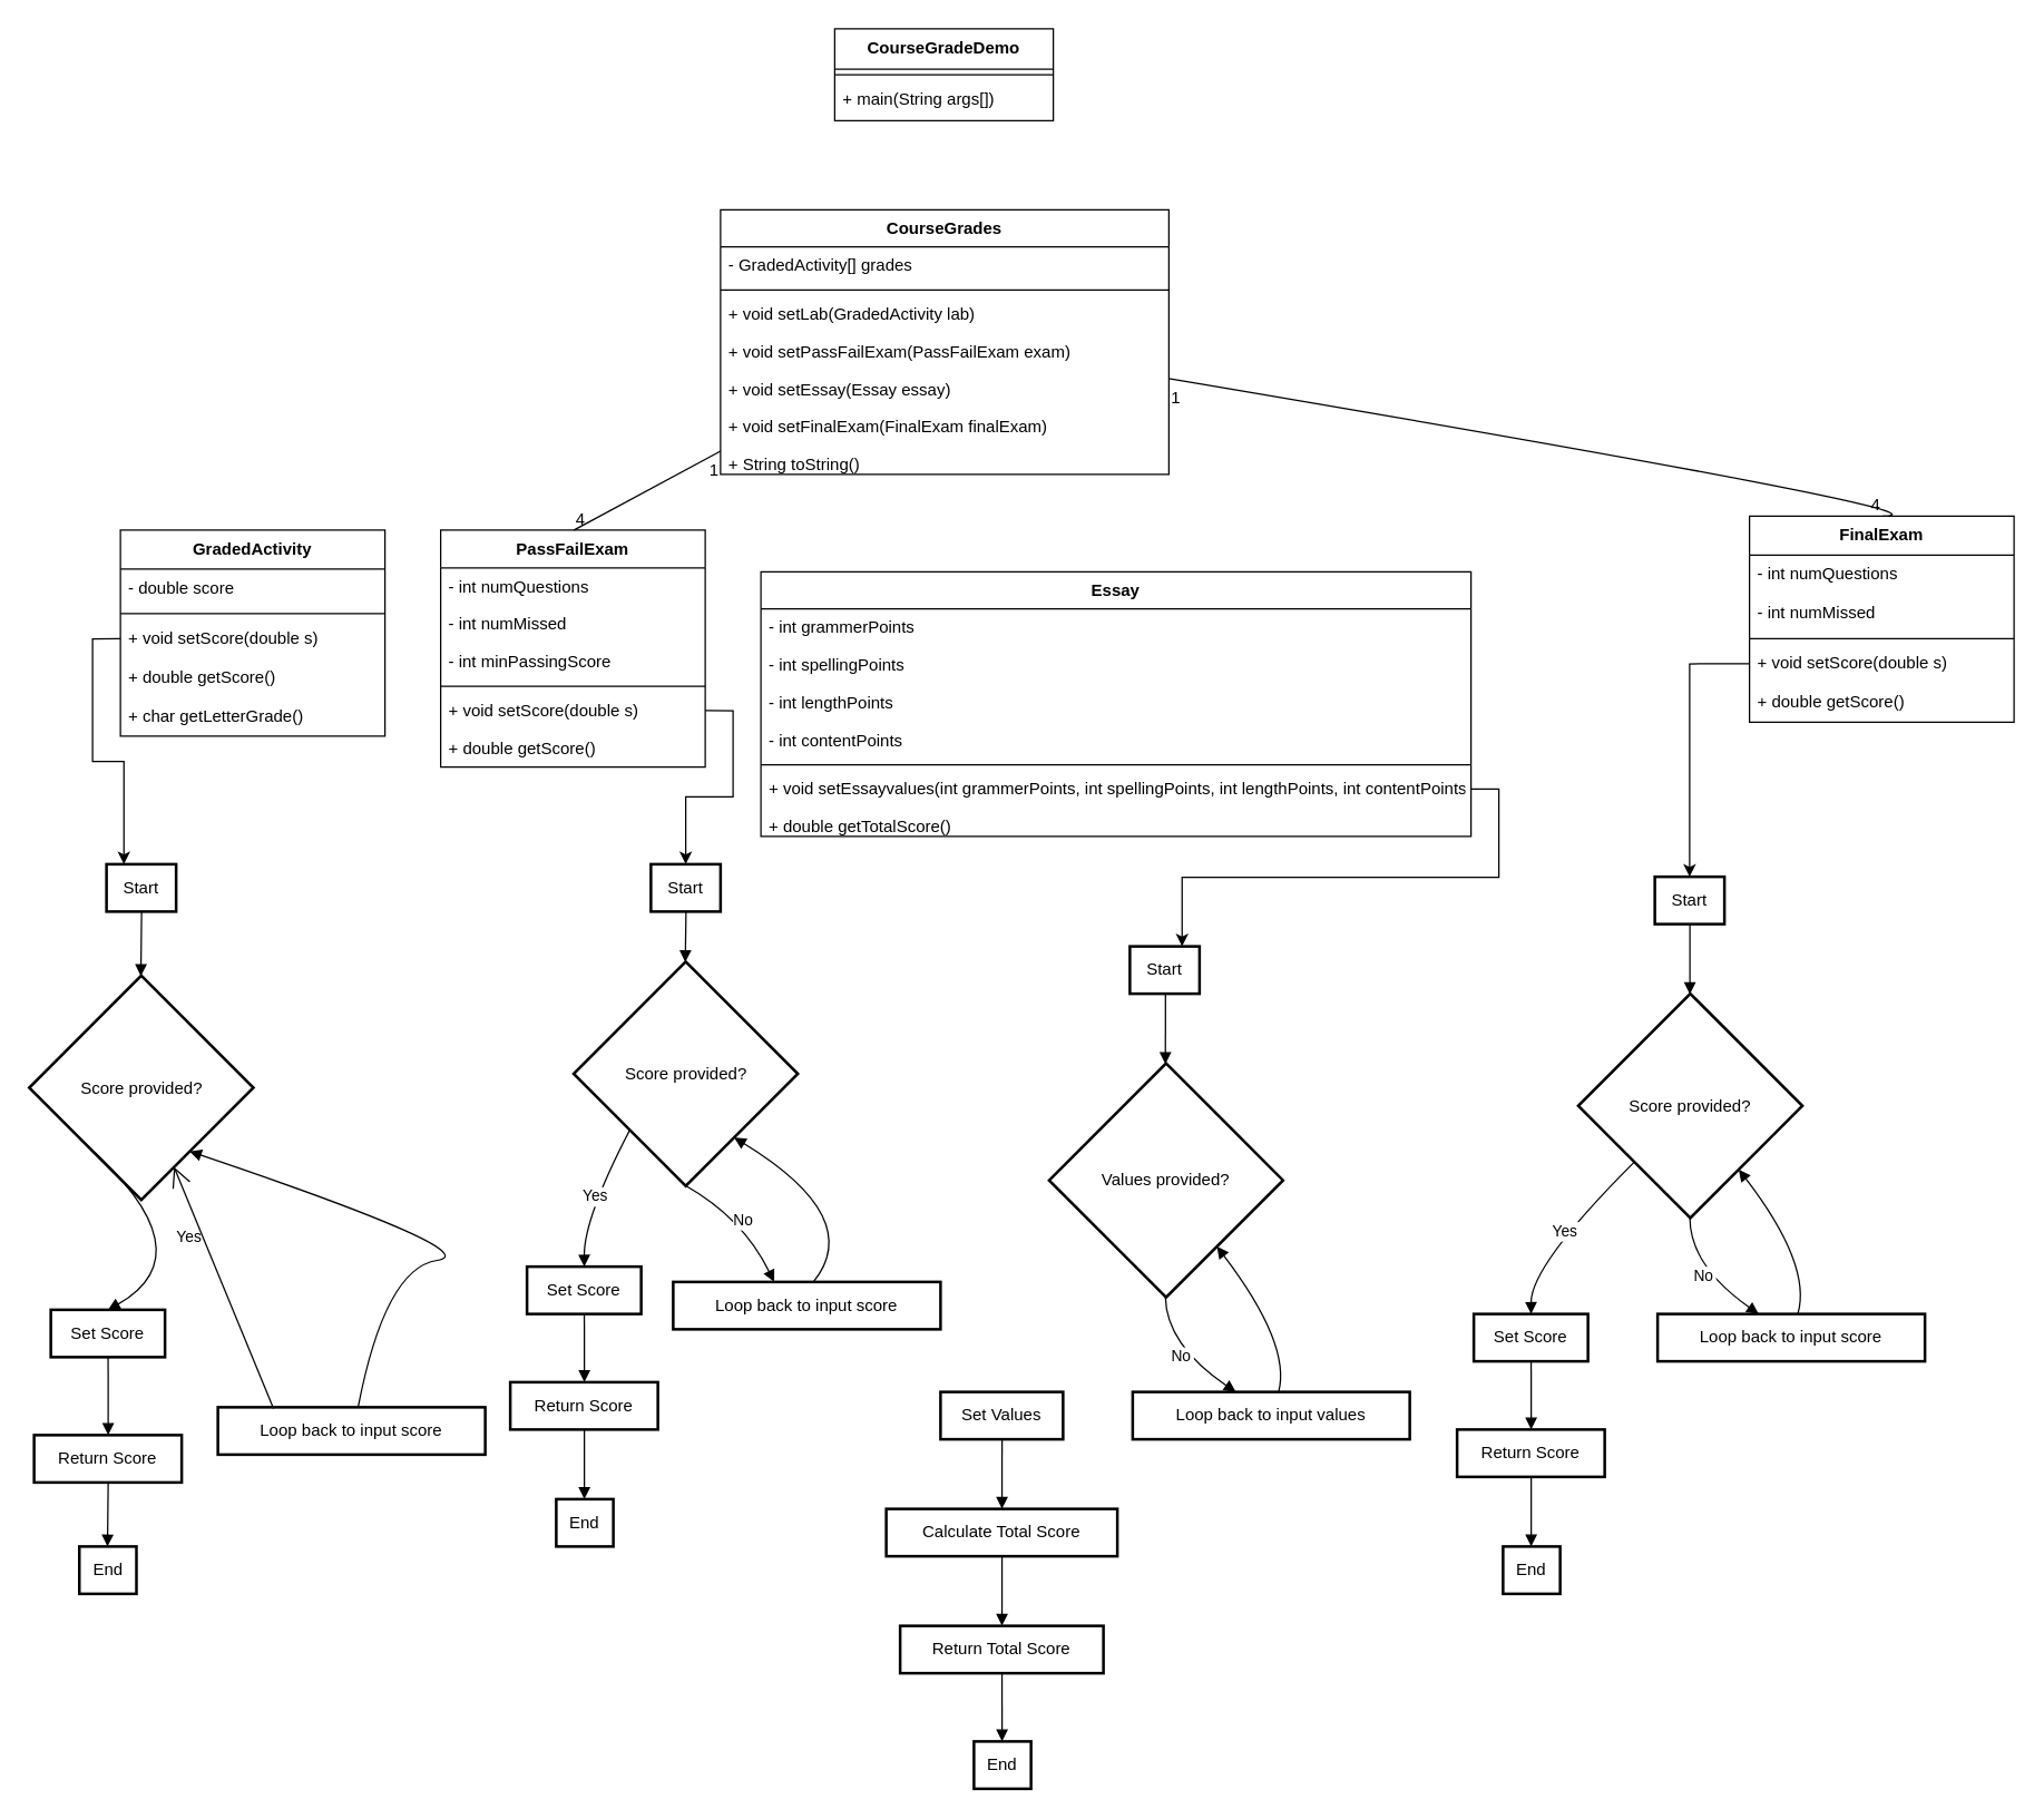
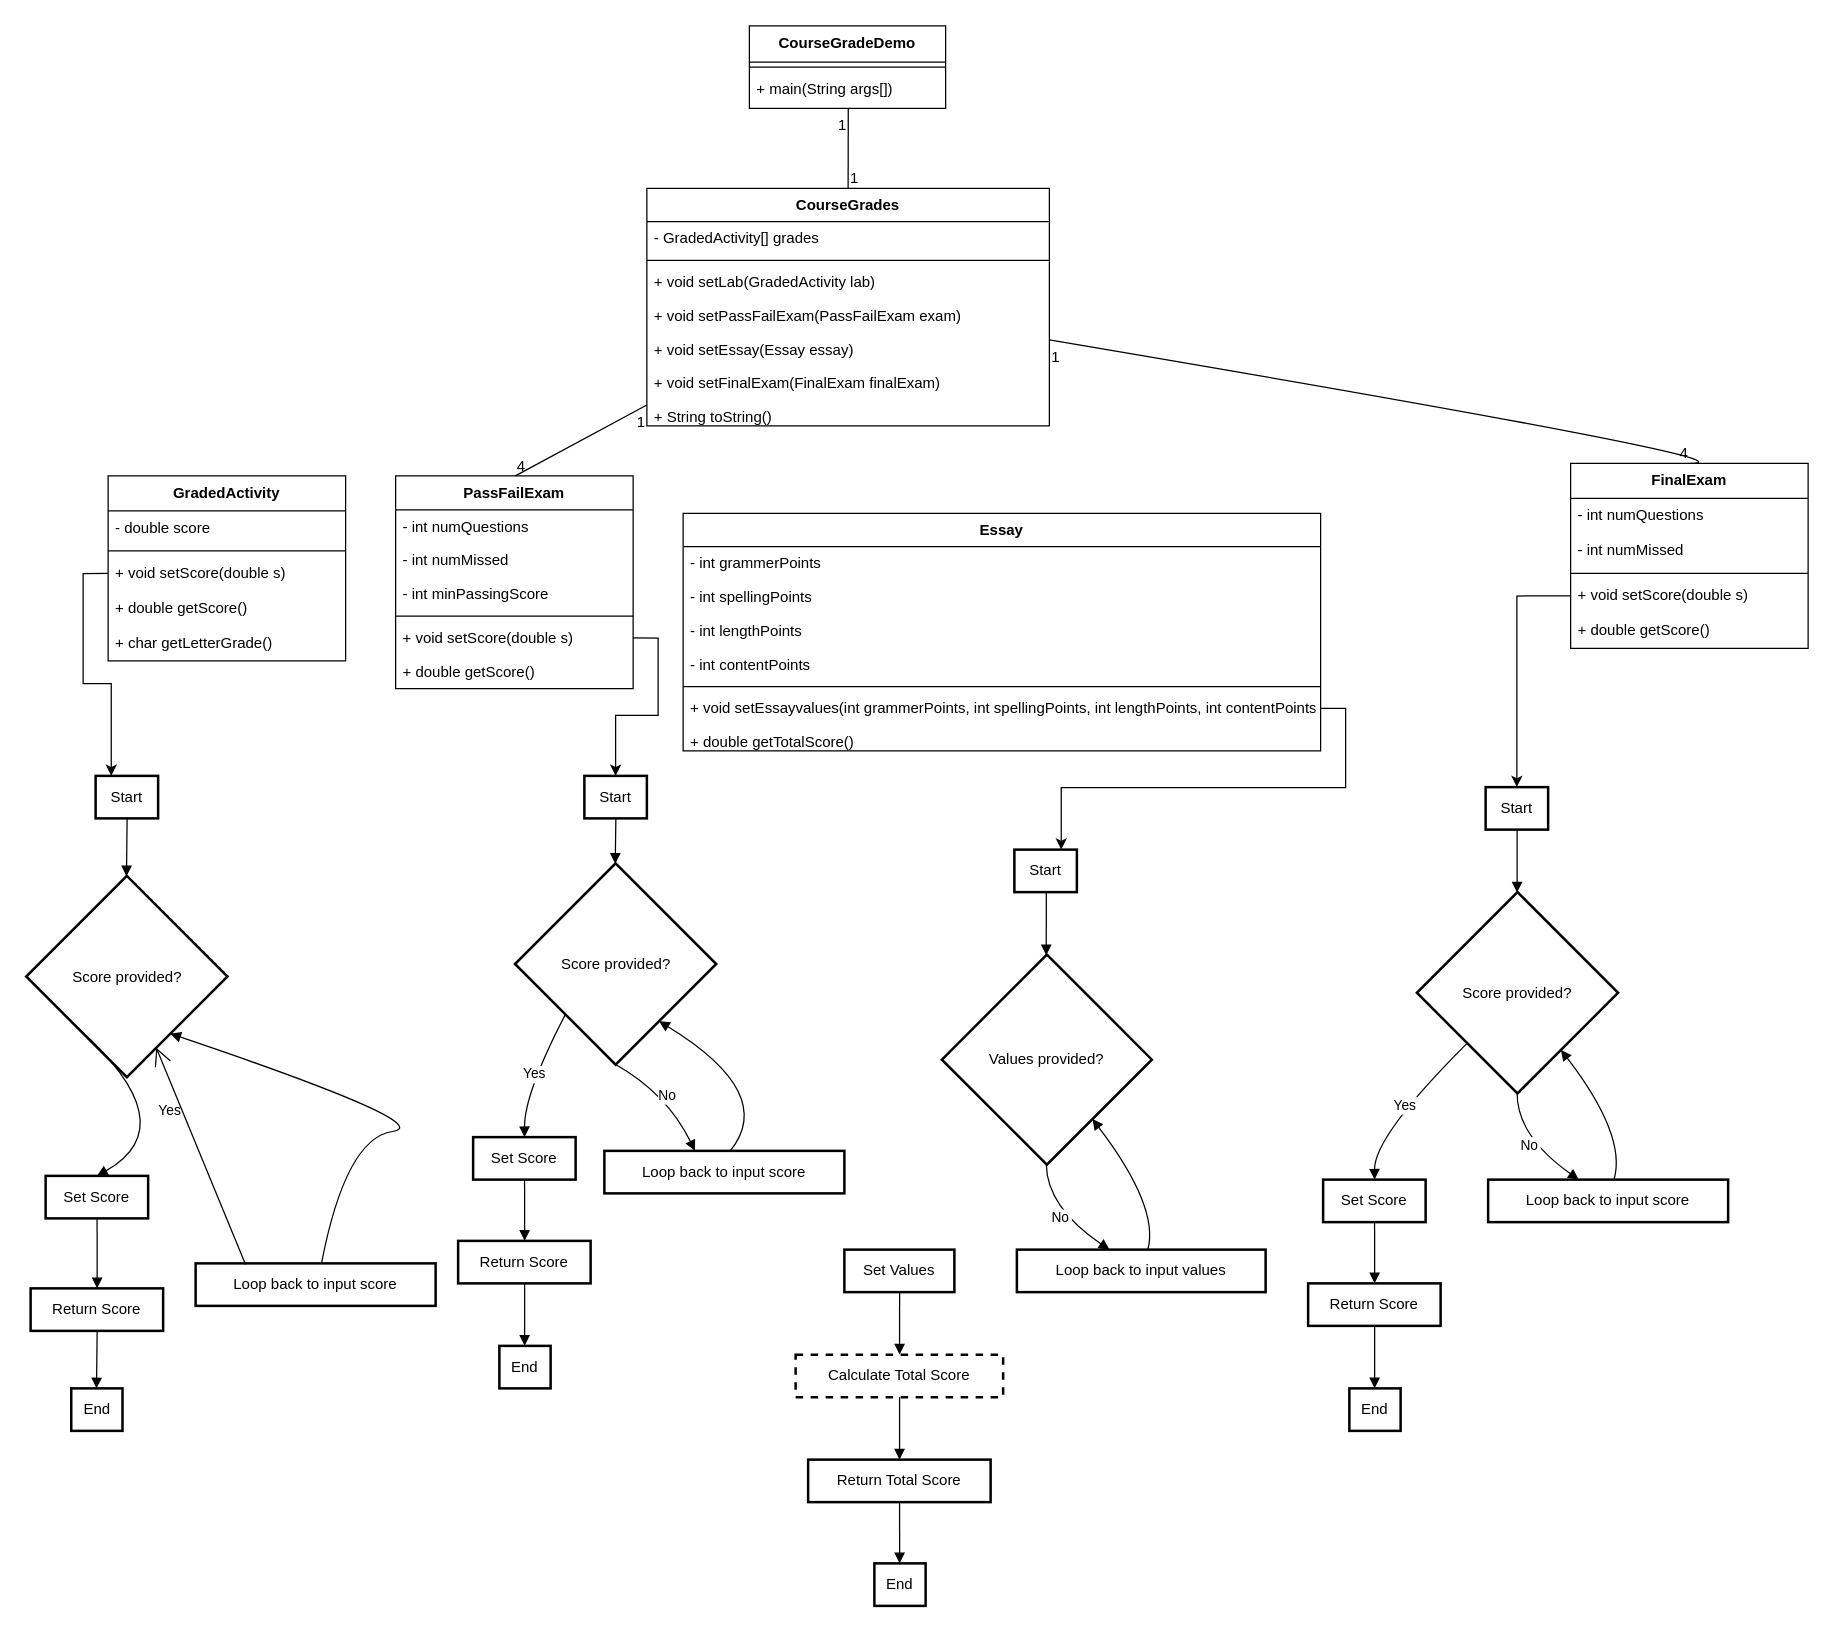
+ <mxCell id="46" value="" style="curved=1;startArrow=none;endArrow=none;exitX=0.504;exitY=1.004;entryX=0.5;entryY=0.002;rounded=0;" edge="1" parent="1" source="37" target="29"><mxGeometry relative="1" as="geometry"><Array as="points" /></mxGeometry></mxCell>
+ <mxCell id="47" value="1" style="edgeLabel;resizable=0;labelBackgroundColor=none;fontSize=12;align=right;verticalAlign=top;" vertex="1" parent="46"><mxGeometry x="-1" relative="1" as="geometry" /></mxCell>
+ <mxCell id="48" value="1" style="edgeLabel;resizable=0;labelBackgroundColor=none;fontSize=12;align=left;verticalAlign=bottom;" vertex="1" parent="46"><mxGeometry x="1" relative="1" as="geometry" /></mxCell>
- <mxCell id="78" value="Calculate Total Score" style="whiteSpace=wrap;strokeWidth=2;" vertex="1" parent="1"><mxGeometry x="636" y="1083" width="166" height="34" as="geometry" /></mxCell>
+ <mxCell id="78" value="Calculate Total Score" style="whiteSpace=wrap;strokeWidth=2;dashed=1;" vertex="1" parent="1"><mxGeometry x="636" y="1083" width="166" height="34" as="geometry" /></mxCell>
